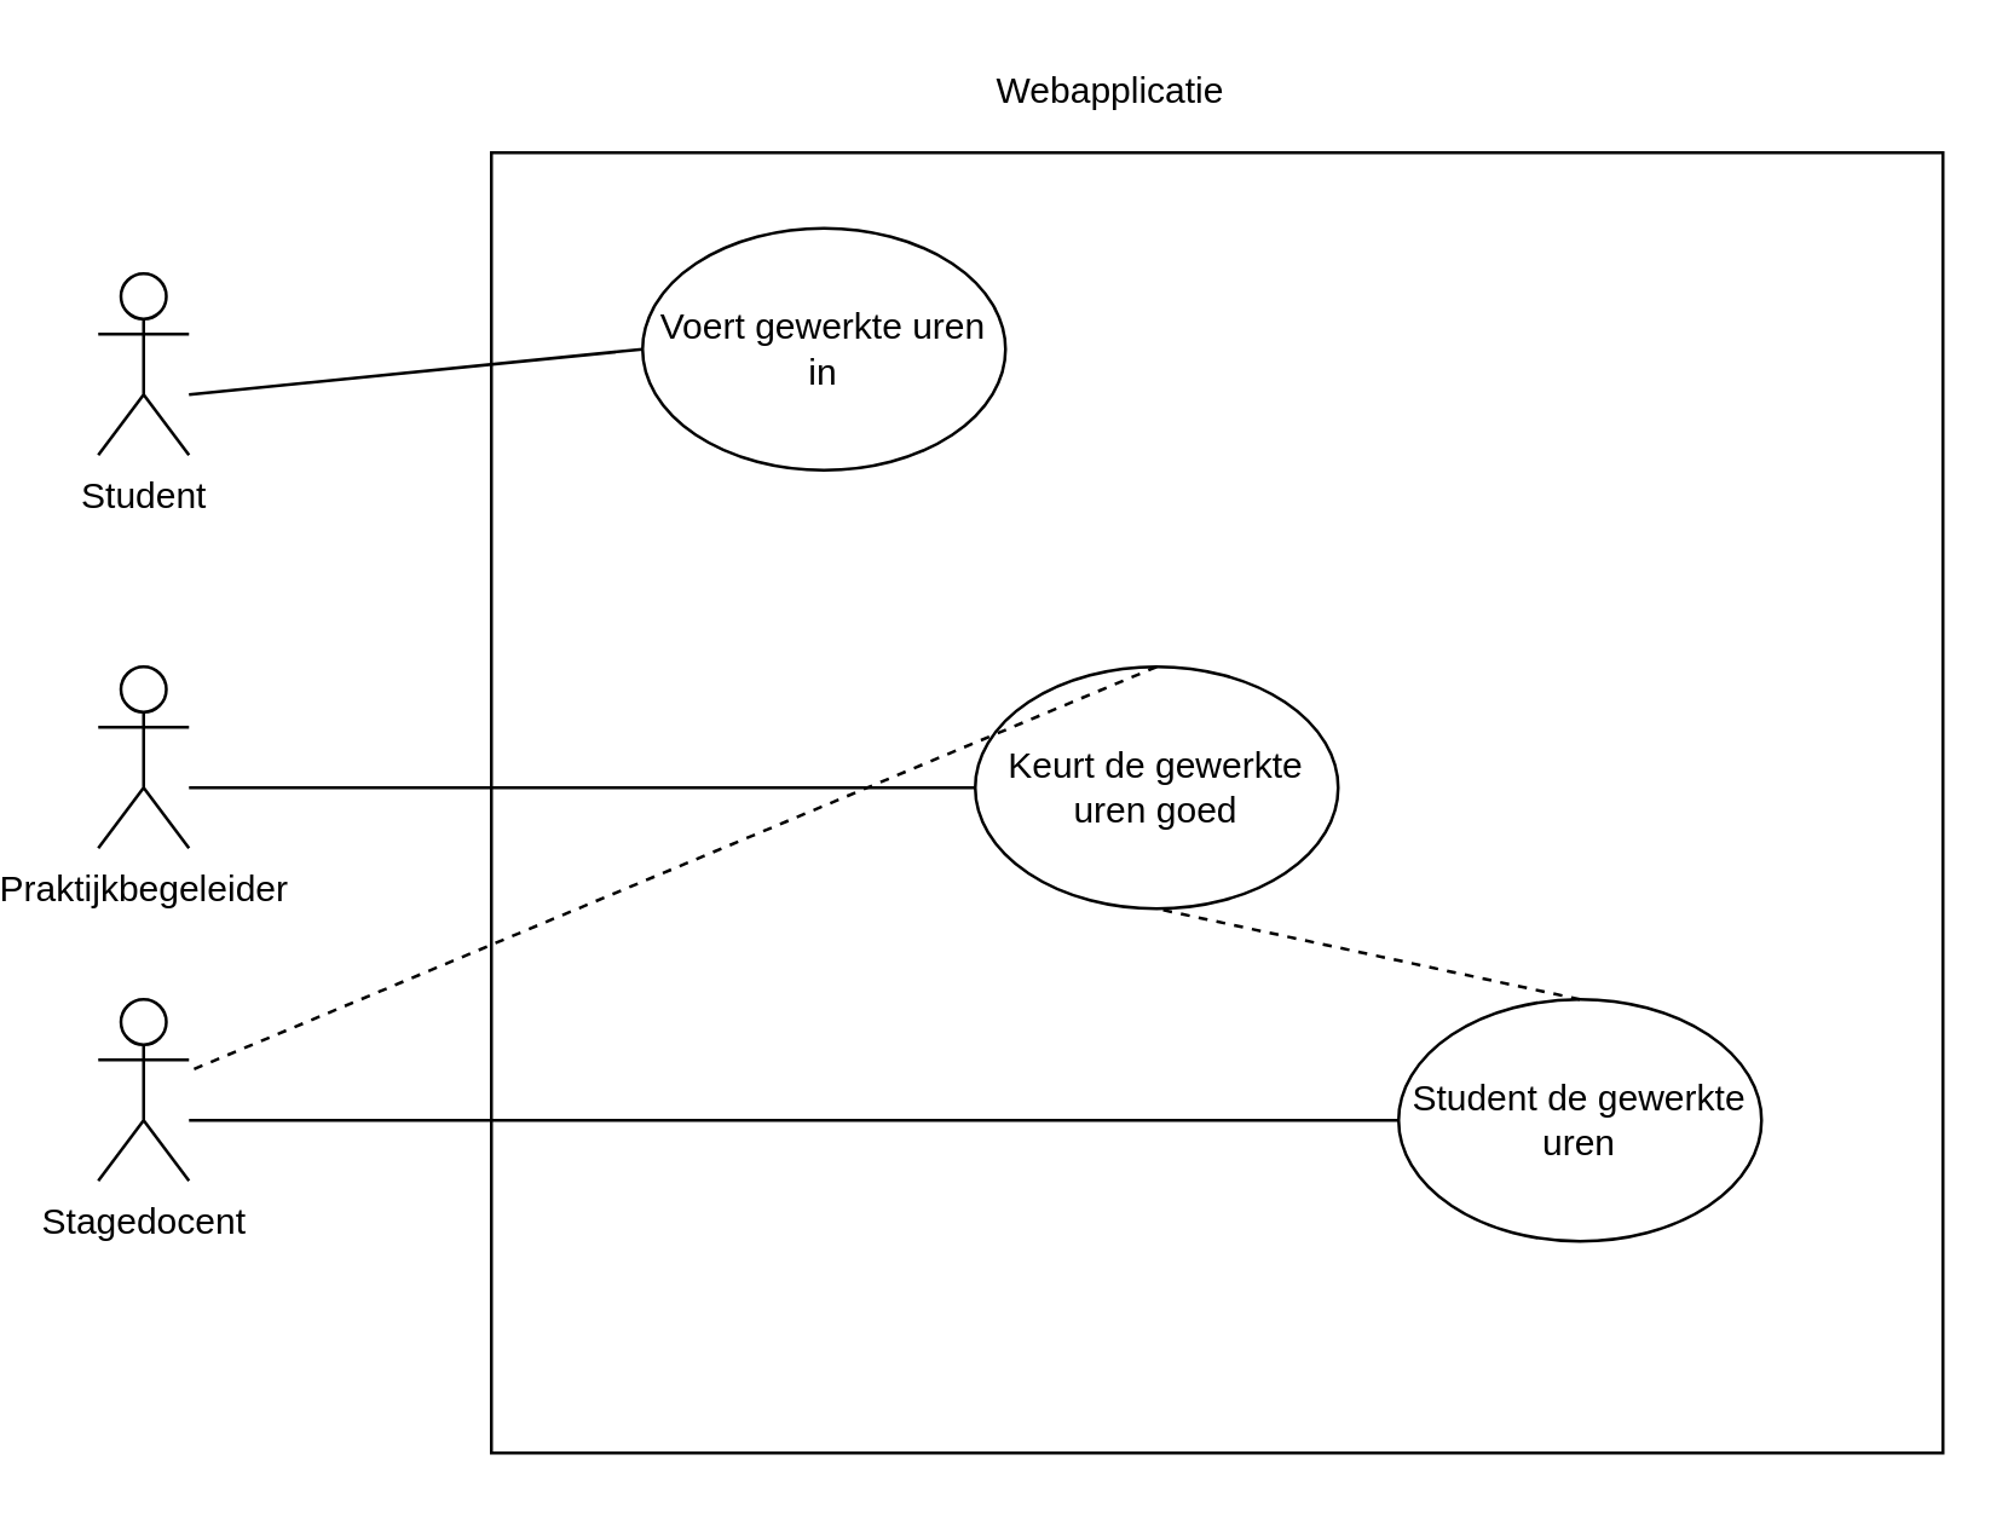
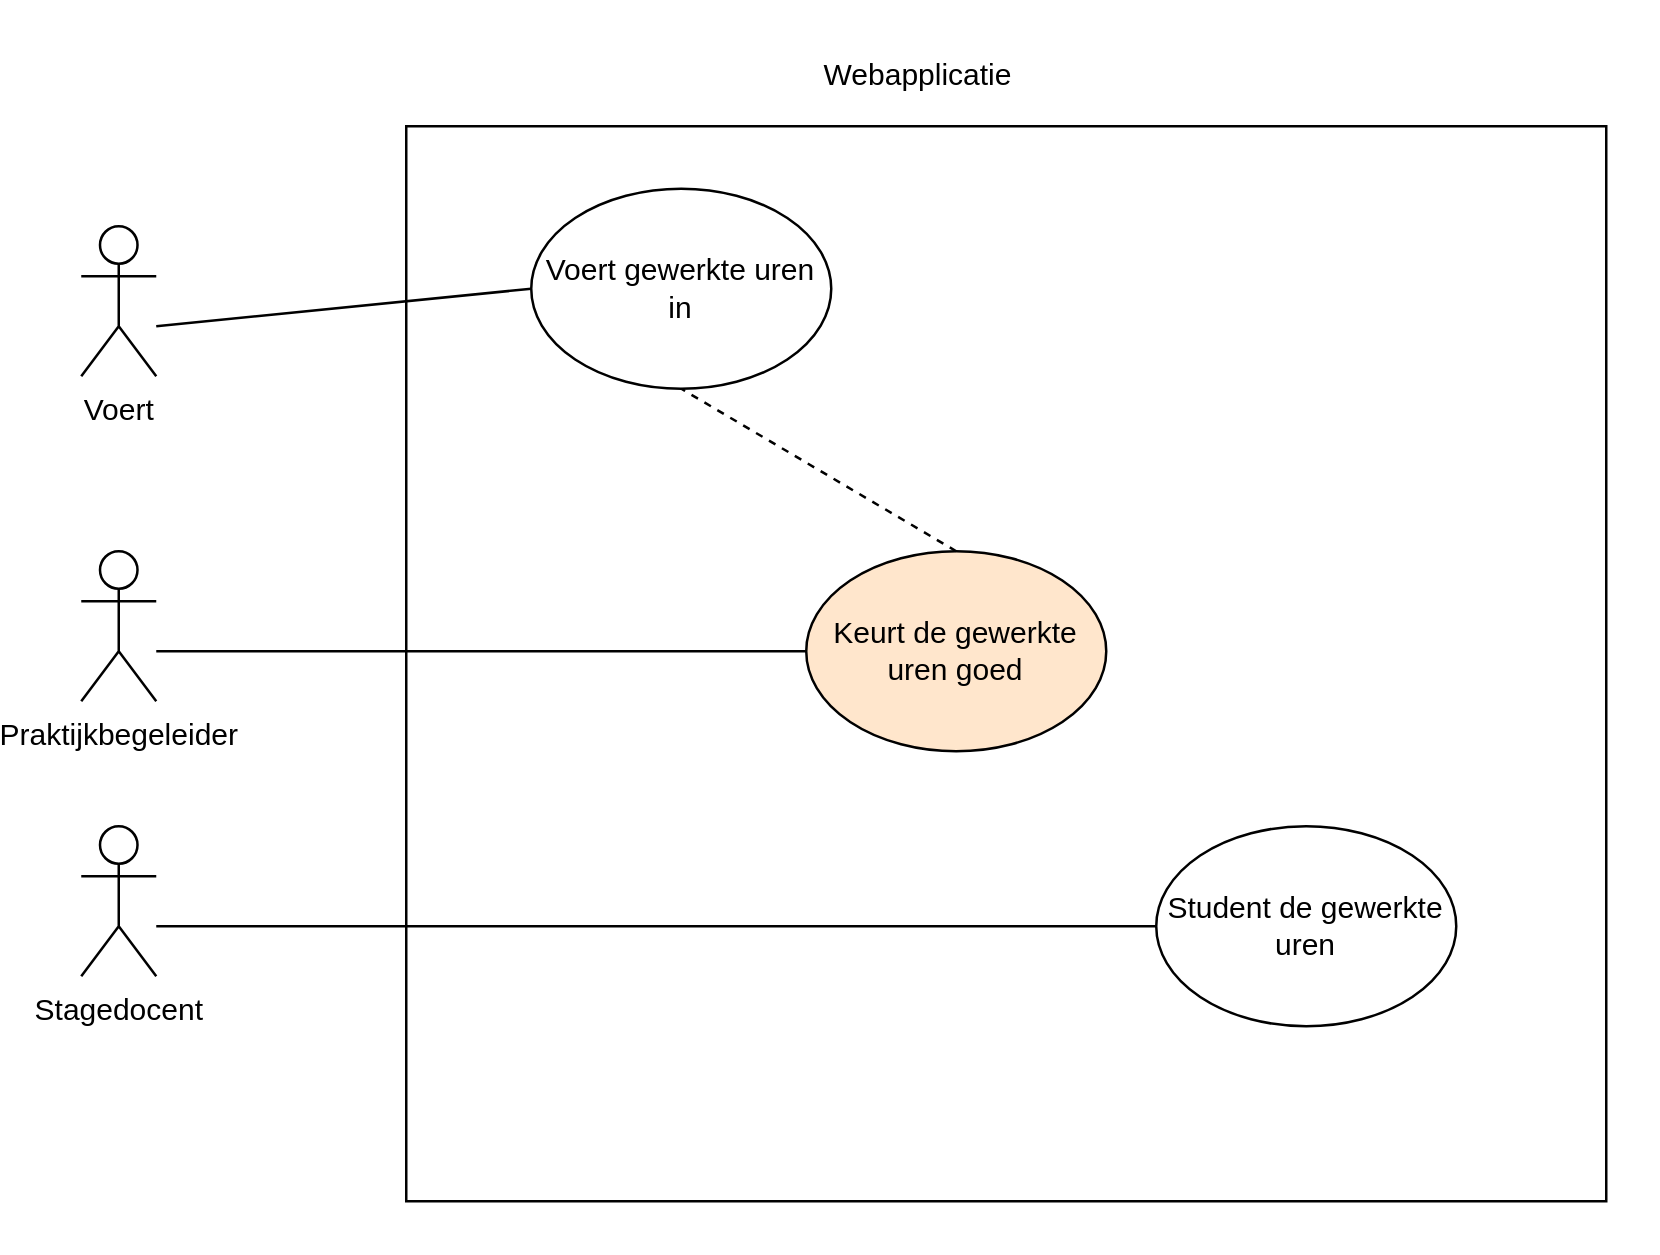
- <mxCell id="4" value="Student" style="shape=umlActor;verticalLabelPosition=bottom;labelBackgroundColor=#ffffff;verticalAlign=top;html=1;outlineConnect=0;" vertex="1" parent="1"><mxGeometry x="20" y="90" width="30" height="60" as="geometry" /></mxCell>
+ <mxCell id="4" value="Voert" style="shape=umlActor;verticalLabelPosition=bottom;labelBackgroundColor=#ffffff;verticalAlign=top;html=1;outlineConnect=0;" vertex="1" parent="1"><mxGeometry x="20" y="90" width="30" height="60" as="geometry" /></mxCell>
- <mxCell id="8" value="Keurt de gewerkte uren goed" style="ellipse;whiteSpace=wrap;html=1;" vertex="1" parent="1"><mxGeometry x="310" y="220" width="120" height="80" as="geometry" /></mxCell>
+ <mxCell id="8" value="Keurt de gewerkte uren goed" style="ellipse;whiteSpace=wrap;html=1;fillColor=#ffe6cc;" vertex="1" parent="1"><mxGeometry x="310" y="220" width="120" height="80" as="geometry" /></mxCell>
- <mxCell id="9" value="" style="endArrow=none;dashed=1;html=1;exitX=0.5;exitY=0;exitDx=0;exitDy=0;" edge="1" parent="1" source="8" target="6"><mxGeometry width="50" height="50" relative="1" as="geometry"><mxPoint x="260" y="220" as="sourcePoint" /><mxPoint x="310" y="230" as="targetPoint" /></mxGeometry></mxCell>
+ <mxCell id="9" value="" style="endArrow=none;dashed=1;html=1;entryX=0.5;entryY=1;entryDx=0;entryDy=0;exitX=0.5;exitY=0;exitDx=0;exitDy=0;" edge="1" parent="1" source="8" target="7"><mxGeometry width="50" height="50" relative="1" as="geometry"><mxPoint x="260" y="220" as="sourcePoint" /><mxPoint x="310" y="230" as="targetPoint" /></mxGeometry></mxCell>
- <mxCell id="13" value="" style="endArrow=none;dashed=1;html=1;entryX=0.5;entryY=1;entryDx=0;entryDy=0;exitX=0.5;exitY=0;exitDx=0;exitDy=0;" edge="1" parent="1" source="12" target="8"><mxGeometry width="50" height="50" relative="1" as="geometry"><mxPoint x="200" y="360" as="sourcePoint" /><mxPoint x="250" y="310" as="targetPoint" /></mxGeometry></mxCell>
